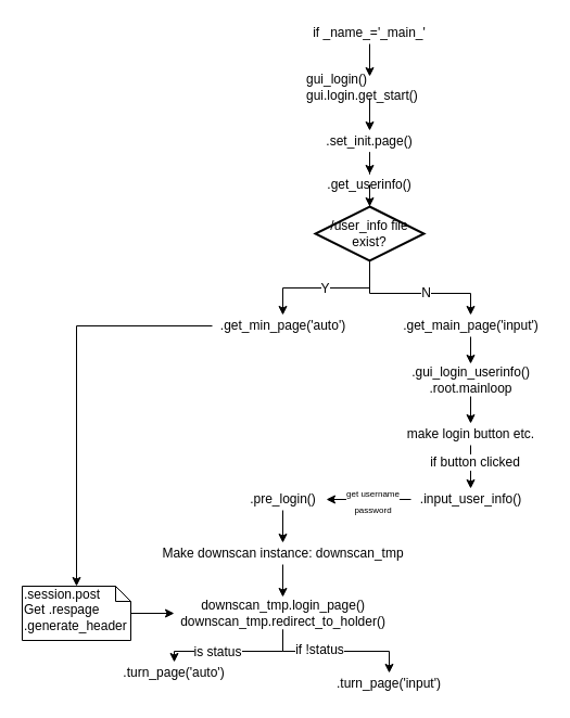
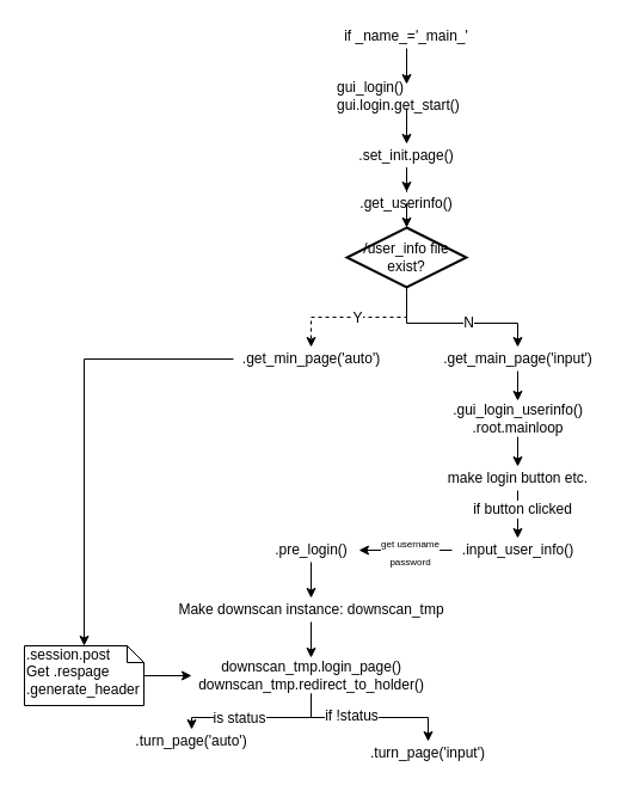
- <mxCell id="10" value="" style="edgeStyle=orthogonalEdgeStyle;rounded=0;orthogonalLoop=1;jettySize=auto;html=1;" parent="1" source="14" target="16" edge="1"><mxGeometry relative="1" as="geometry"><mxPoint y="290" as="targetPoint" x="260" /></mxGeometry></mxCell>
+ <mxCell id="10" value="" style="edgeStyle=orthogonalEdgeStyle;rounded=0;orthogonalLoop=1;jettySize=auto;html=1;dashed=1;" parent="1" source="14" target="16" edge="1"><mxGeometry relative="1" as="geometry"><mxPoint y="290" as="targetPoint" x="260" /></mxGeometry></mxCell>
